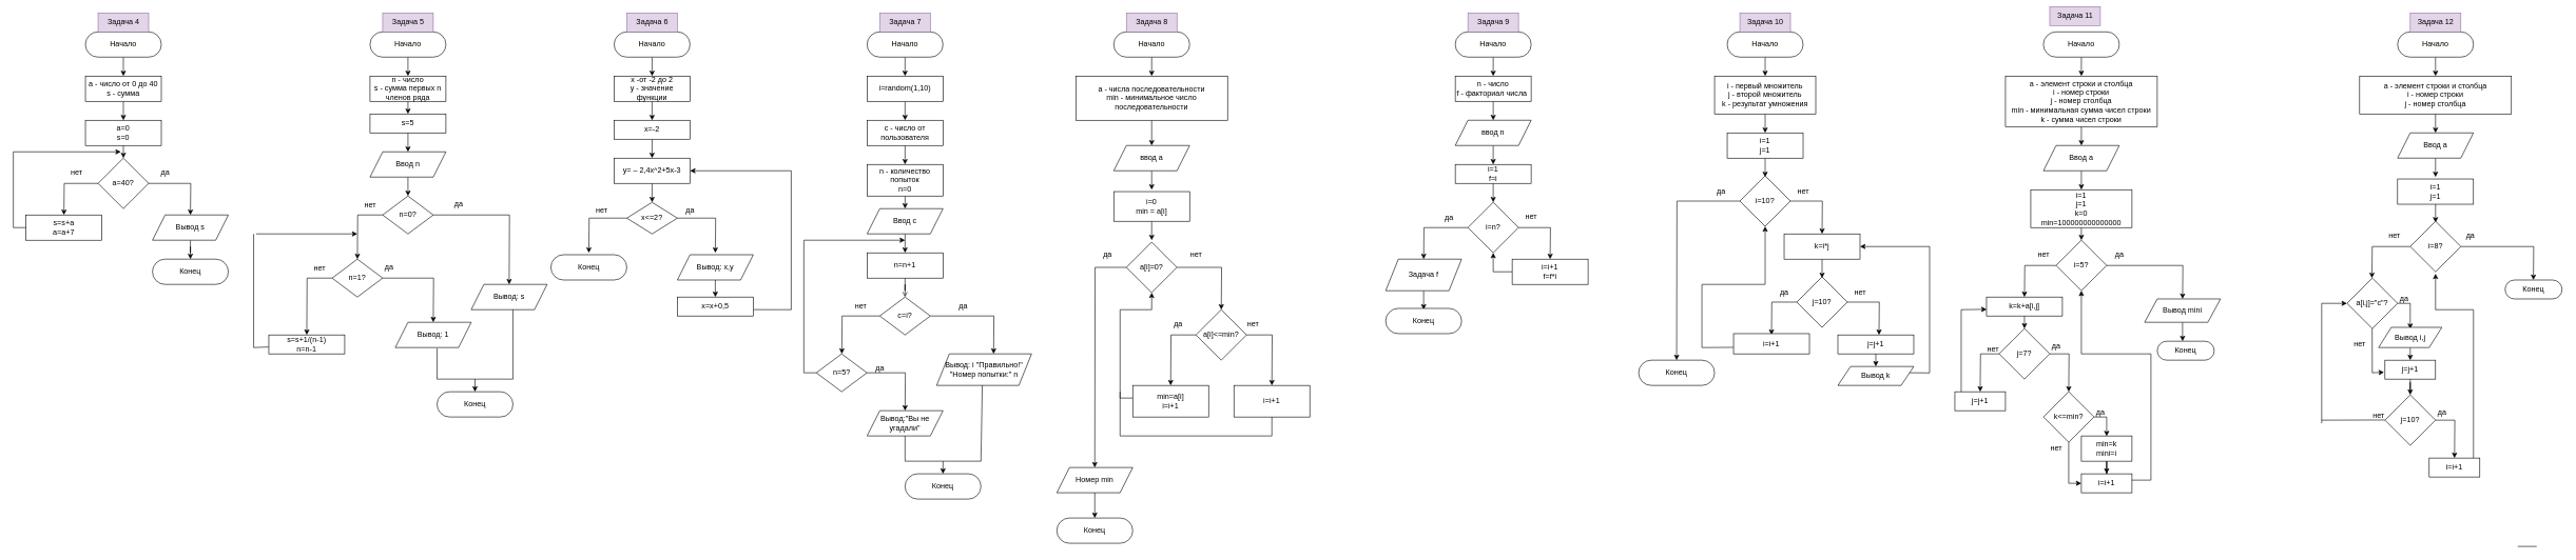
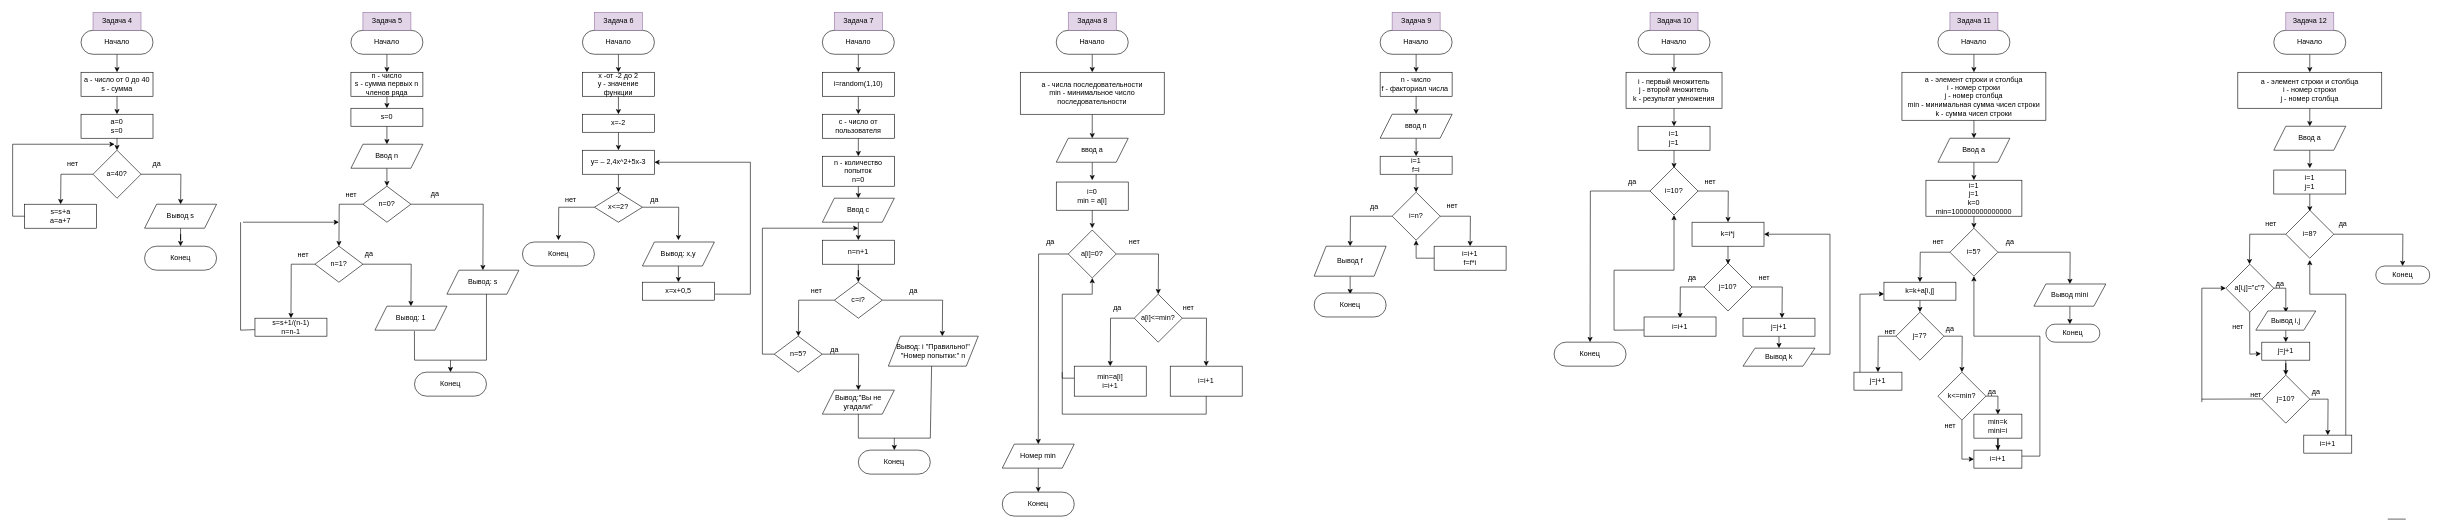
- <mxCell id="187" value="Задача 11" style="text;html=1;align=center;verticalAlign=middle;resizable=0;points=[];autosize=1;strokeColor=#9673a6;fillColor=#e1d5e7;" vertex="1" parent="1"><mxGeometry x="3240" y="10" width="80" height="30" as="geometry" /></mxCell>
+ <mxCell id="187" value="Задача 11" style="text;html=1;align=center;verticalAlign=middle;resizable=0;points=[];autosize=1;strokeColor=#9673a6;fillColor=#e1d5e7;" vertex="1" parent="1"><mxGeometry x="3250" y="20" width="80" height="30" as="geometry" /></mxCell>
- <mxCell id="32" value="s=5" style="rounded=0;whiteSpace=wrap;html=1;" parent="1" vertex="1"><mxGeometry x="584" y="180" width="120" height="30" as="geometry" /></mxCell>
+ <mxCell id="32" value="s=0" style="rounded=0;whiteSpace=wrap;html=1;" parent="1" vertex="1"><mxGeometry x="584" y="180" width="120" height="30" as="geometry" /></mxCell>
- <mxCell id="152" value="Задача f" style="shape=parallelogram;perimeter=parallelogramPerimeter;whiteSpace=wrap;html=1;fixedSize=1;" vertex="1" parent="1"><mxGeometry x="2190" y="410" width="120" height="50" as="geometry" /></mxCell>
+ <mxCell id="152" value="Вывод f" style="shape=parallelogram;perimeter=parallelogramPerimeter;whiteSpace=wrap;html=1;fixedSize=1;" vertex="1" parent="1"><mxGeometry x="2190" y="410" width="120" height="50" as="geometry" /></mxCell>
- <mxCell id="88" style="edgeStyle=orthogonalEdgeStyle;rounded=0;orthogonalLoop=1;jettySize=auto;html=1;entryX=0.5;entryY=0;entryDx=0;entryDy=0;endArrow=open;" parent="1" source="89" target="85" edge="1"><mxGeometry relative="1" as="geometry" /></mxCell>
+ <mxCell id="88" style="edgeStyle=orthogonalEdgeStyle;rounded=0;orthogonalLoop=1;jettySize=auto;html=1;entryX=0.5;entryY=0;entryDx=0;entryDy=0;" parent="1" source="89" target="85" edge="1"><mxGeometry relative="1" as="geometry" /></mxCell>
